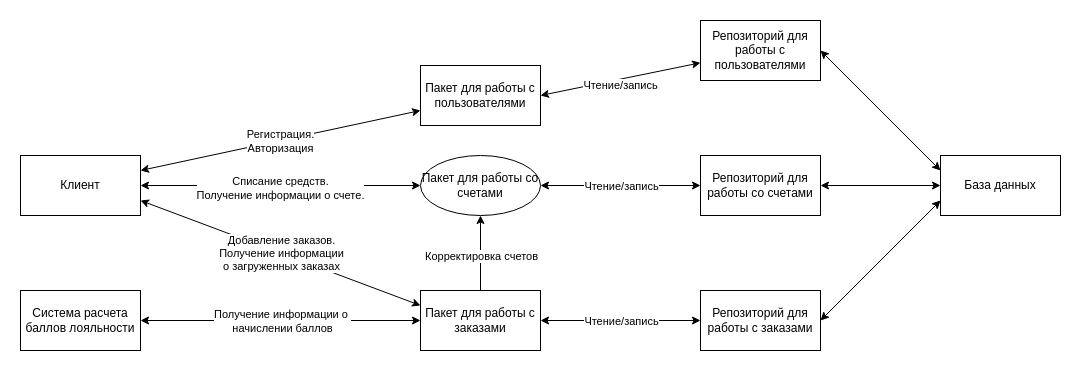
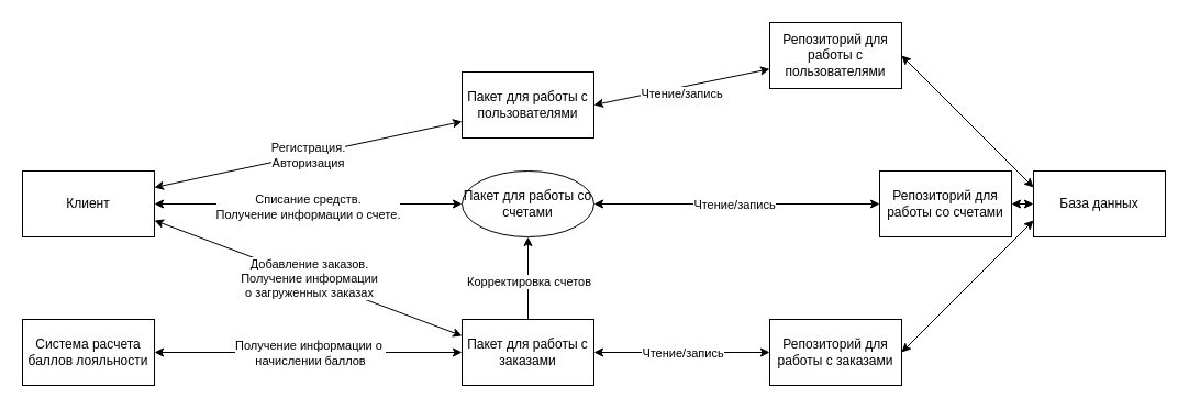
- <mxCell id="16" value="Репозиторий для работы со счетами" style="rounded=0;whiteSpace=wrap;html=1;" parent="1" vertex="1"><mxGeometry x="700" y="155" width="120" height="60" as="geometry" /></mxCell>
+ <mxCell id="16" value="Репозиторий для работы со счетами" style="rounded=0;whiteSpace=wrap;html=1;" parent="1" vertex="1"><mxGeometry x="800" y="155" width="120" height="60" as="geometry" /></mxCell>
